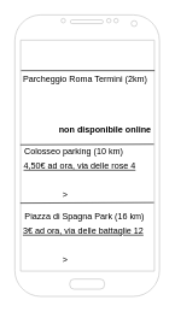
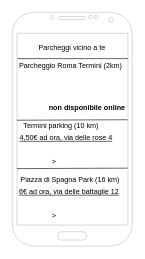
+ <mxCell id="14" value="Parcheggi vicino a te" style="text;html=1;strokeColor=none;fillColor=none;align=center;verticalAlign=middle;whiteSpace=wrap;rounded=0;" vertex="1" parent="1"><mxGeometry x="50" y="70" width="140" height="20" as="geometry" /></mxCell>
- <mxCell id="4" value="&amp;nbsp;Colosseo parking (10 km)" style="text;html=1;strokeColor=none;fillColor=none;align=center;verticalAlign=middle;whiteSpace=wrap;rounded=0;" vertex="1" parent="1"><mxGeometry x="20" y="200" width="160" height="20" as="geometry" /></mxCell>
+ <mxCell id="4" value="&amp;nbsp;Termini parking (10 km)" style="text;html=1;strokeColor=none;fillColor=none;align=center;verticalAlign=middle;whiteSpace=wrap;rounded=0;" vertex="1" parent="1"><mxGeometry x="20" y="200" width="160" height="20" as="geometry" /></mxCell>
- <mxCell id="7" value="&lt;u&gt;3€ ad ora, via delle battaglie 12&lt;/u&gt;" style="text;html=1;strokeColor=none;fillColor=none;align=center;verticalAlign=middle;whiteSpace=wrap;rounded=0;" vertex="1" parent="1"><mxGeometry x="30" y="310" width="170" height="20" as="geometry" /></mxCell>
+ <mxCell id="7" value="&lt;u&gt;6€ ad ora, via delle battaglie 12&lt;/u&gt;" style="text;html=1;strokeColor=none;fillColor=none;align=center;verticalAlign=middle;whiteSpace=wrap;rounded=0;" vertex="1" parent="1"><mxGeometry x="30" y="310" width="170" height="20" as="geometry" /></mxCell>
